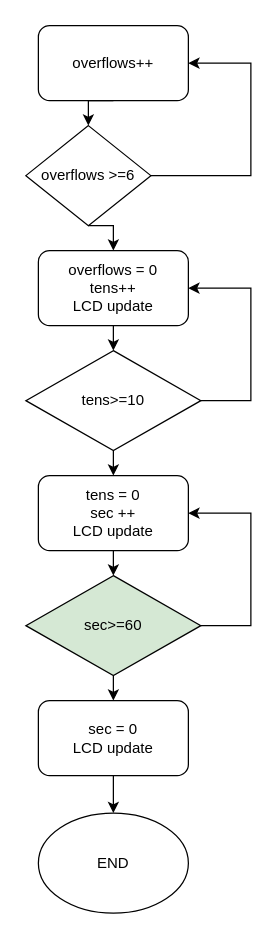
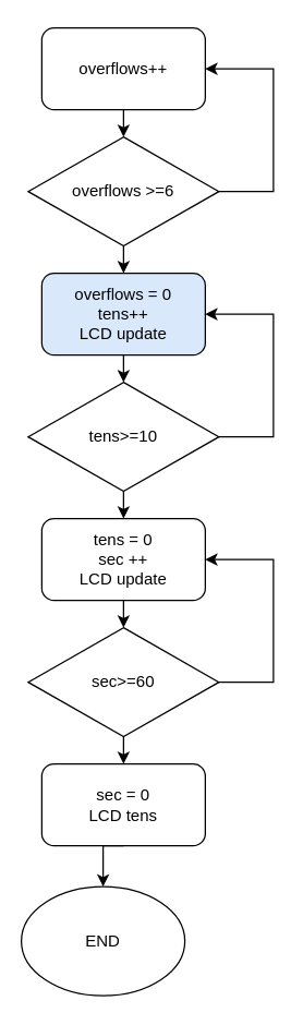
- <mxCell id="6" value="&lt;span&gt;overflows &amp;gt;=6&lt;/span&gt;" style="rhombus;whiteSpace=wrap;html=1;" vertex="1" parent="1"><mxGeometry x="20" y="100" width="100" height="80" as="geometry" /></mxCell>
+ <mxCell id="6" value="&lt;span&gt;overflows &amp;gt;=6&lt;/span&gt;" style="rhombus;whiteSpace=wrap;html=1;" vertex="1" parent="1"><mxGeometry x="20" y="100" width="140" height="80" as="geometry" /></mxCell>
- <mxCell id="8" value="&lt;span&gt;overflows = 0&lt;br&gt;tens++&lt;br&gt;LCD update&lt;br&gt;&lt;/span&gt;" style="rounded=1;whiteSpace=wrap;html=1;" vertex="1" parent="1"><mxGeometry x="30" y="200" width="120" height="60" as="geometry" /></mxCell>
+ <mxCell id="8" value="&lt;span&gt;overflows = 0&lt;br&gt;tens++&lt;br&gt;LCD update&lt;br&gt;&lt;/span&gt;" style="rounded=1;whiteSpace=wrap;html=1;fillColor=#dae8fc;" vertex="1" parent="1"><mxGeometry x="30" y="200" width="120" height="60" as="geometry" /></mxCell>
- <mxCell id="16" value="&lt;span&gt;sec&amp;gt;=60&lt;/span&gt;" style="rhombus;whiteSpace=wrap;html=1;fillColor=#d5e8d4;" vertex="1" parent="1"><mxGeometry x="20" y="460" width="140" height="80" as="geometry" /></mxCell>
+ <mxCell id="16" value="&lt;span&gt;sec&amp;gt;=60&lt;/span&gt;" style="rhombus;whiteSpace=wrap;html=1;" vertex="1" parent="1"><mxGeometry x="20" y="460" width="140" height="80" as="geometry" /></mxCell>
- <mxCell id="18" value="sec = 0&lt;br&gt;LCD update" style="rounded=1;whiteSpace=wrap;html=1;" vertex="1" parent="1"><mxGeometry x="30" y="560" width="120" height="60" as="geometry" /></mxCell>
+ <mxCell id="18" value="sec = 0&lt;br&gt;LCD tens" style="rounded=1;whiteSpace=wrap;html=1;" vertex="1" parent="1"><mxGeometry x="30" y="560" width="120" height="60" as="geometry" /></mxCell>
- <mxCell id="19" value="END" style="ellipse;whiteSpace=wrap;html=1;" vertex="1" parent="1"><mxGeometry x="30" y="650" width="120" height="80" as="geometry" /></mxCell>
+ <mxCell id="19" value="END" style="ellipse;whiteSpace=wrap;html=1;" vertex="1" parent="1"><mxGeometry x="15" y="650" width="120" height="80" as="geometry" /></mxCell>
